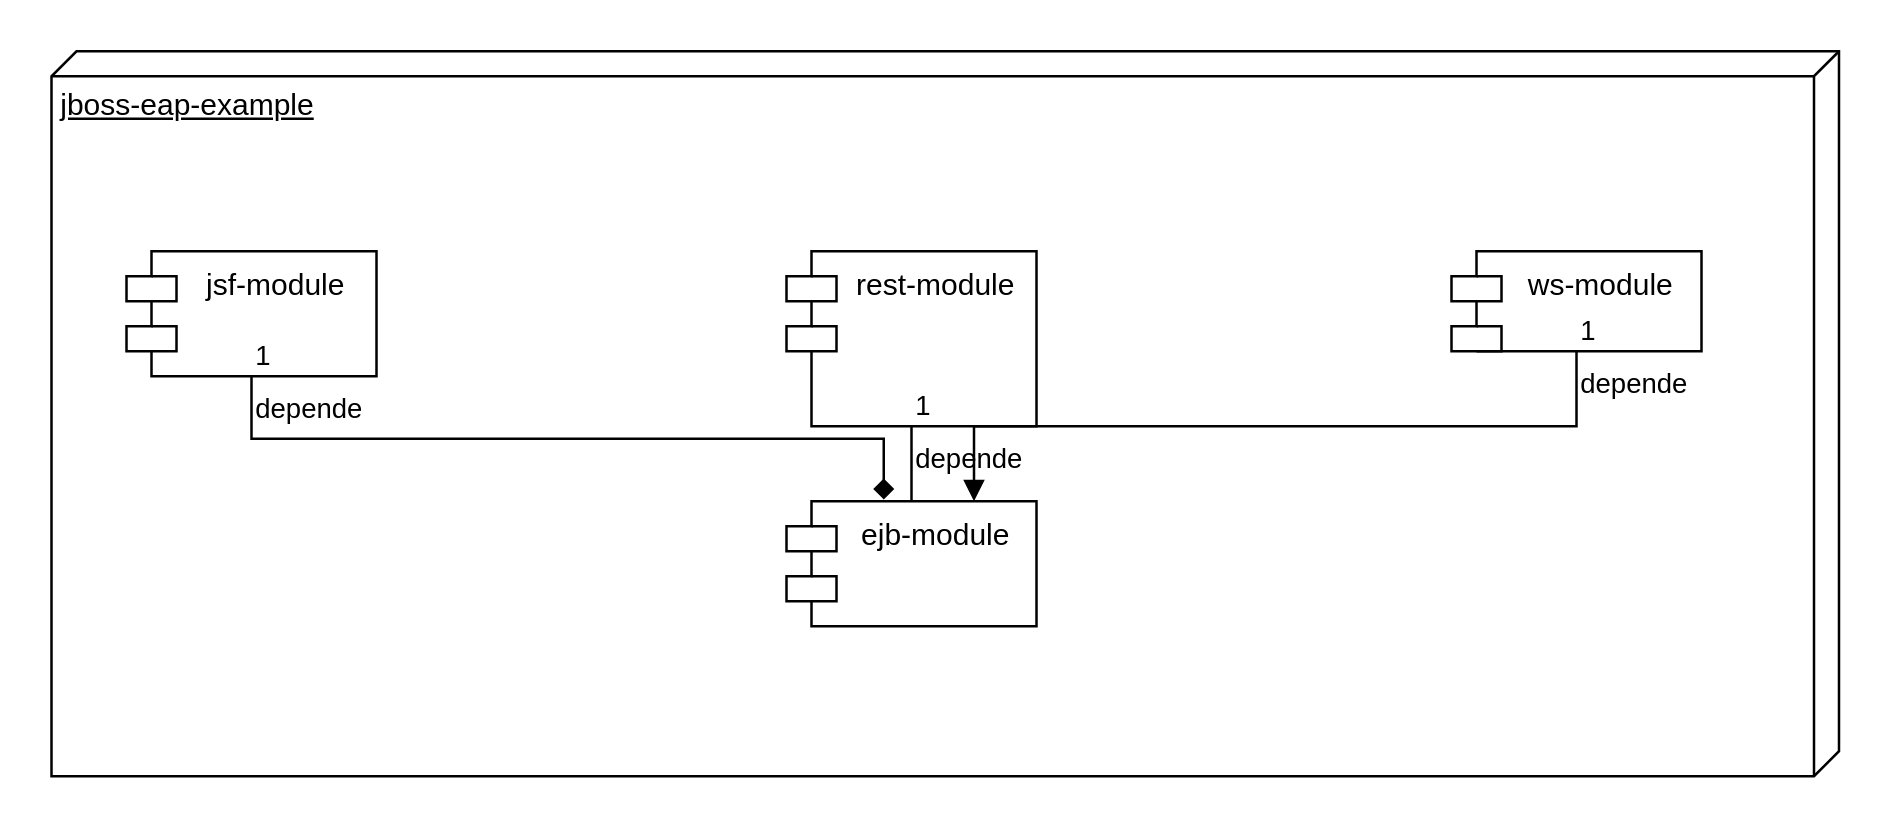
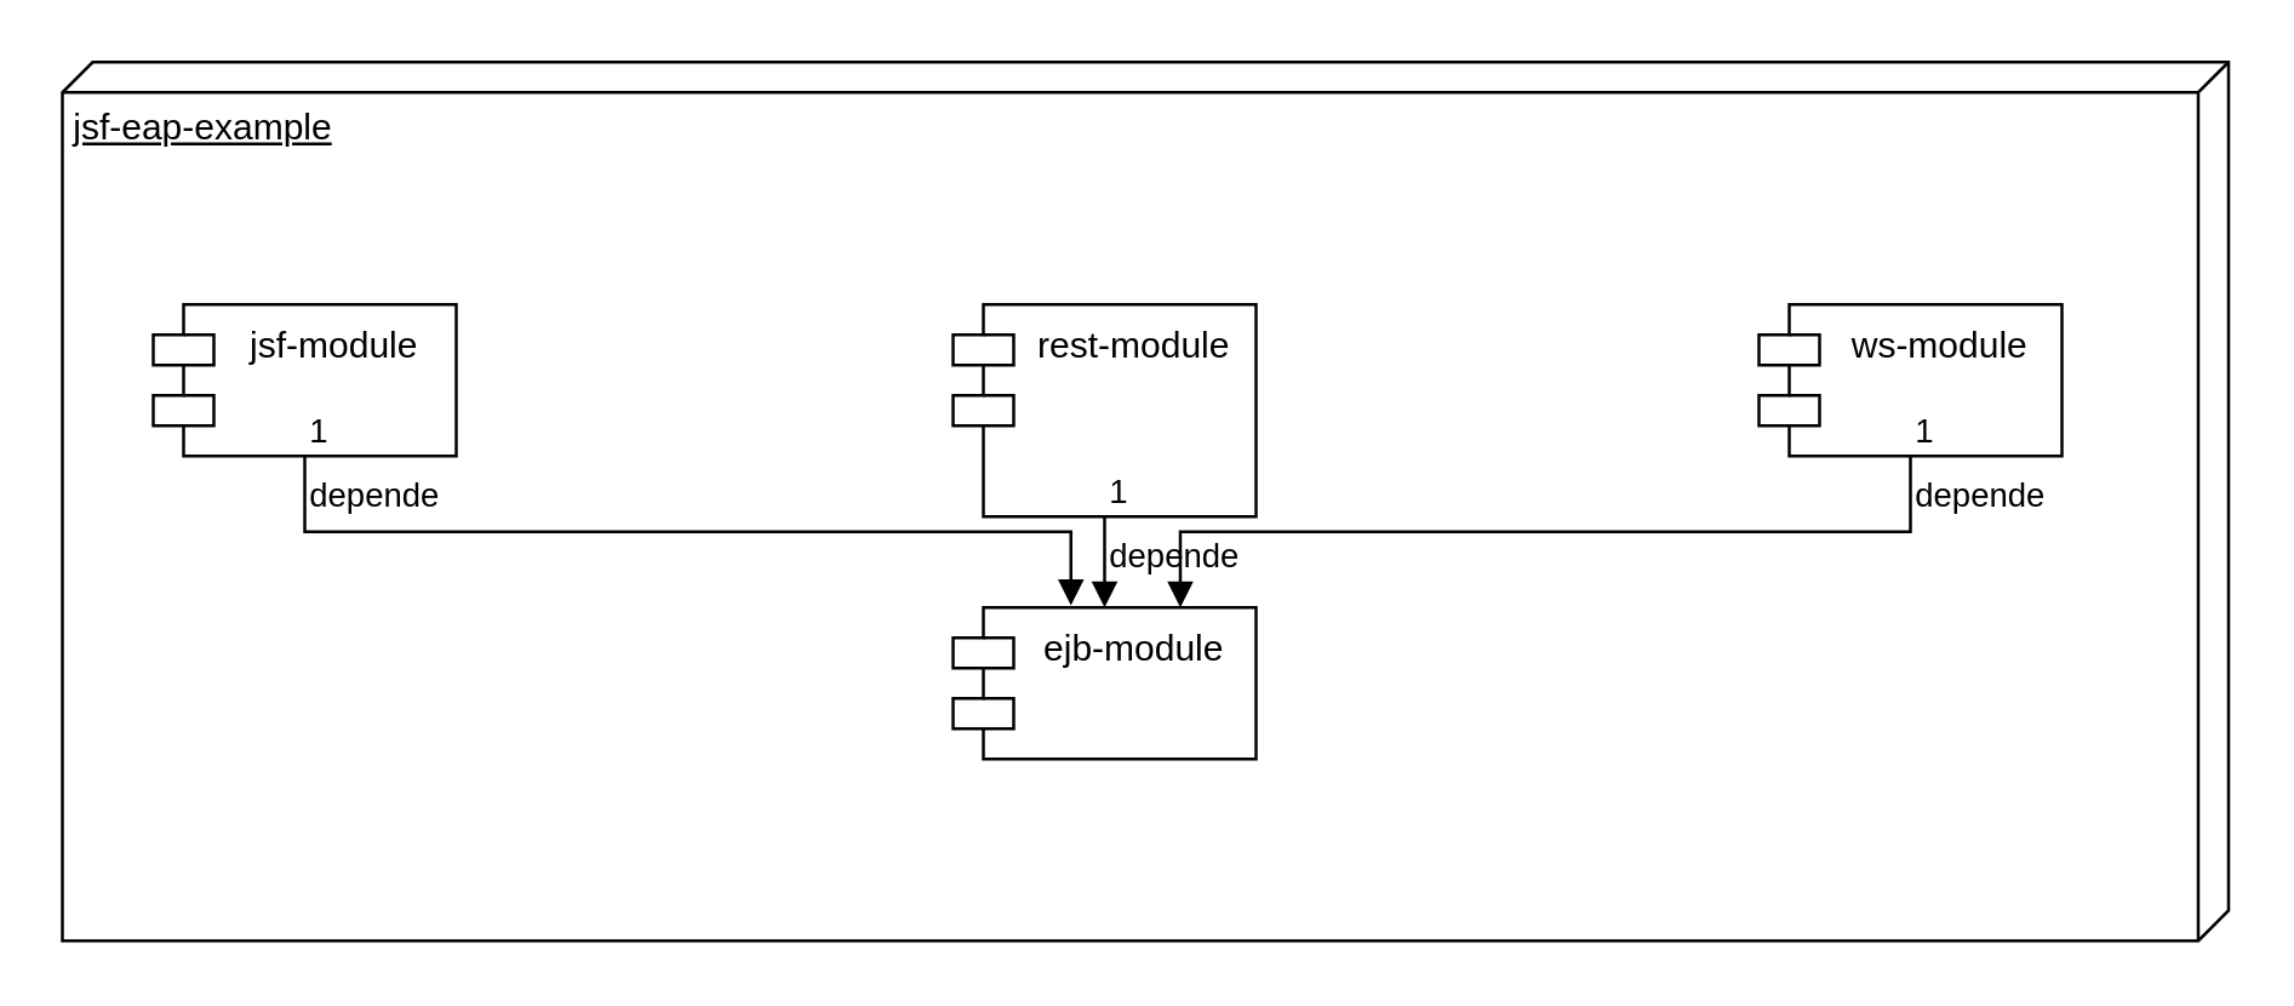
- <mxCell id="2" value="jboss-eap-example" style="verticalAlign=top;align=left;spacingTop=8;spacingLeft=2;spacingRight=12;shape=cube;size=10;direction=south;fontStyle=4;html=1;whiteSpace=wrap;" vertex="1" parent="1"><mxGeometry x="20" y="20" width="715" height="290" as="geometry" /></mxCell>
+ <mxCell id="2" value="jsf-eap-example" style="verticalAlign=top;align=left;spacingTop=8;spacingLeft=2;spacingRight=12;shape=cube;size=10;direction=south;fontStyle=4;html=1;whiteSpace=wrap;" vertex="1" parent="1"><mxGeometry x="20" y="20" width="715" height="290" as="geometry" /></mxCell>
- <mxCell id="5" value="ws-module" style="shape=module;align=left;spacingLeft=20;align=center;verticalAlign=top;whiteSpace=wrap;html=1;" vertex="1" parent="1"><mxGeometry x="580" y="100" width="100" height="40" as="geometry" /></mxCell>
+ <mxCell id="5" value="ws-module" style="shape=module;align=left;spacingLeft=20;align=center;verticalAlign=top;whiteSpace=wrap;html=1;" vertex="1" parent="1"><mxGeometry x="580" y="100" width="100" height="50" as="geometry" /></mxCell>
- <mxCell id="7" value="depende" style="endArrow=diamond;endFill=1;html=1;edgeStyle=orthogonalEdgeStyle;align=left;verticalAlign=top;rounded=0;exitX=0.5;exitY=1;exitDx=0;exitDy=0;entryX=0.389;entryY=-0.014;entryDx=0;entryDy=0;entryPerimeter=0;" edge="1" parent="1" source="3" target="6"><mxGeometry x="-1" relative="1" as="geometry"><mxPoint x="280" y="360" as="sourcePoint" /><mxPoint x="440" y="360" as="targetPoint" /></mxGeometry></mxCell>
+ <mxCell id="7" value="depende" style="endArrow=block;endFill=1;html=1;edgeStyle=orthogonalEdgeStyle;align=left;verticalAlign=top;rounded=0;exitX=0.5;exitY=1;exitDx=0;exitDy=0;entryX=0.389;entryY=-0.014;entryDx=0;entryDy=0;entryPerimeter=0;" edge="1" parent="1" source="3" target="6"><mxGeometry x="-1" relative="1" as="geometry"><mxPoint x="280" y="360" as="sourcePoint" /><mxPoint x="440" y="360" as="targetPoint" /></mxGeometry></mxCell>
- <mxCell id="9" value="depende" style="endArrow=none;endFill=1;html=1;edgeStyle=orthogonalEdgeStyle;align=left;verticalAlign=top;rounded=0;exitX=0.5;exitY=1;exitDx=0;exitDy=0;entryX=0.5;entryY=0;entryDx=0;entryDy=0;" edge="1" parent="1" source="4" target="6"><mxGeometry x="-1" relative="1" as="geometry"><mxPoint x="280" y="360" as="sourcePoint" /><mxPoint x="440" y="360" as="targetPoint" /></mxGeometry></mxCell>
+ <mxCell id="9" value="depende" style="endArrow=block;endFill=1;html=1;edgeStyle=orthogonalEdgeStyle;align=left;verticalAlign=top;rounded=0;exitX=0.5;exitY=1;exitDx=0;exitDy=0;entryX=0.5;entryY=0;entryDx=0;entryDy=0;" edge="1" parent="1" source="4" target="6"><mxGeometry x="-1" relative="1" as="geometry"><mxPoint x="280" y="360" as="sourcePoint" /><mxPoint x="440" y="360" as="targetPoint" /></mxGeometry></mxCell>
